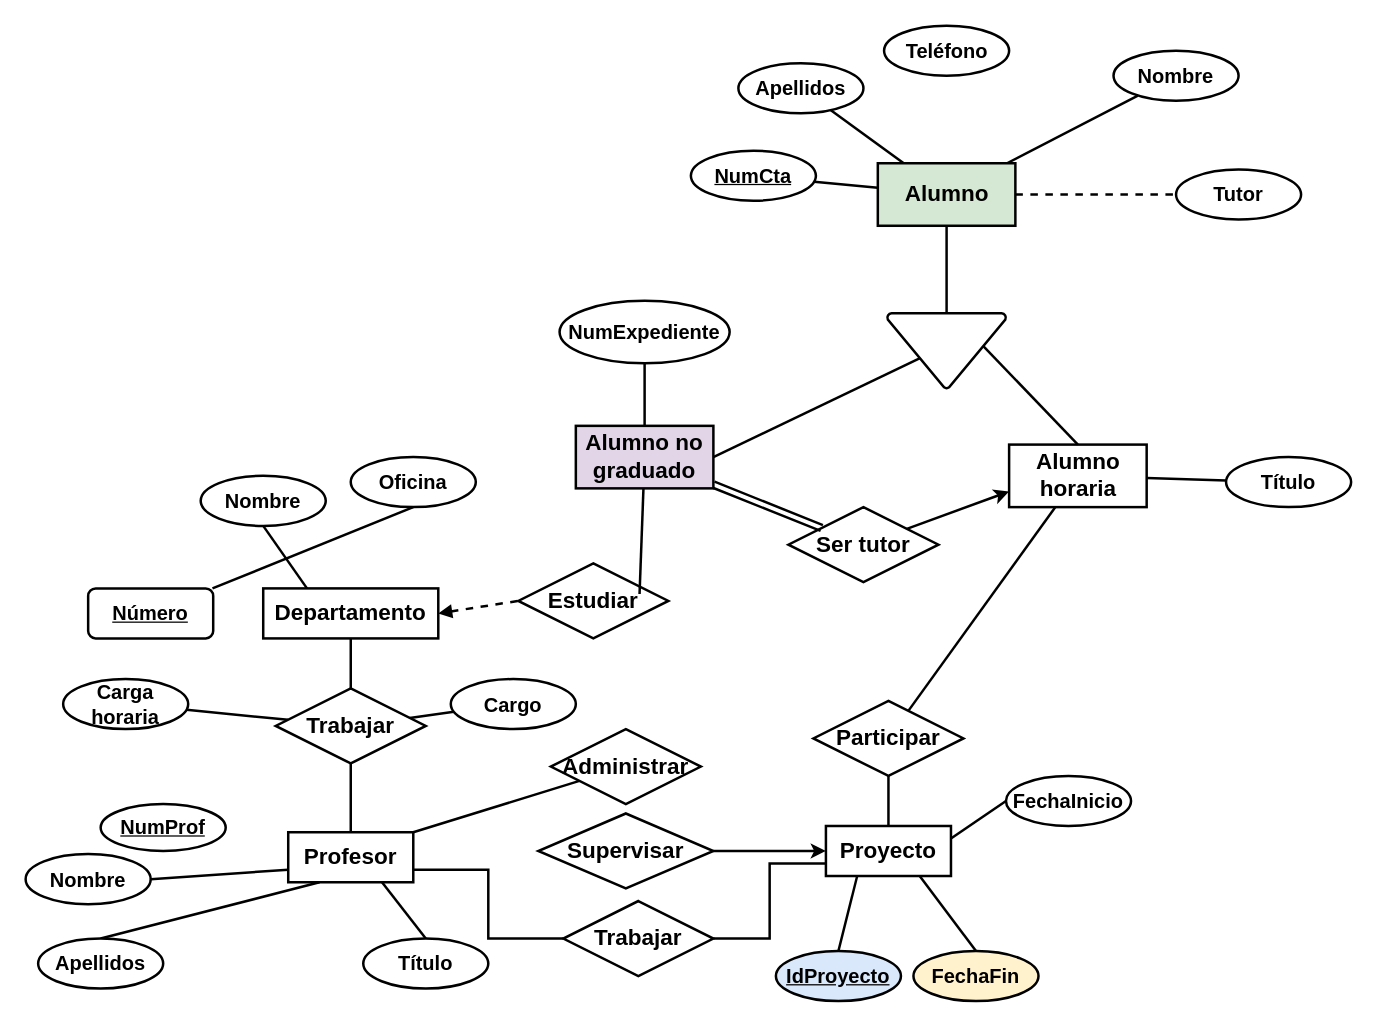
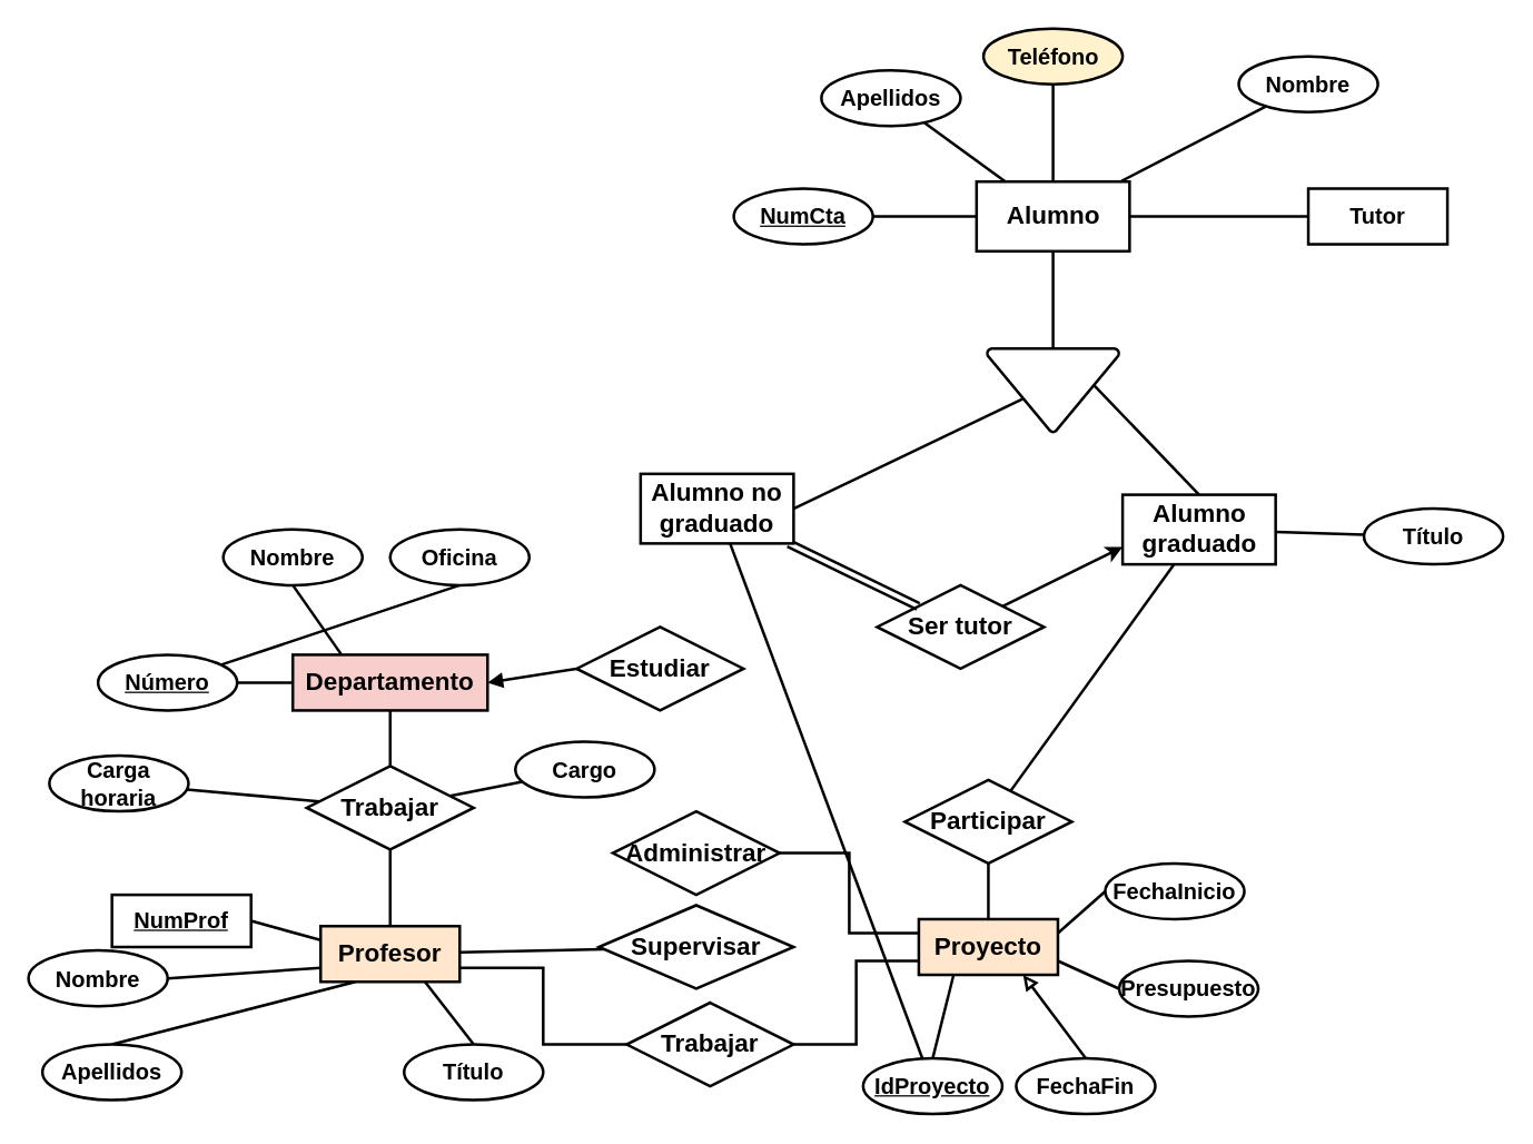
- <mxCell id="18" value="Teléfono" style="ellipse;whiteSpace=wrap;html=1;align=center;fontSize=16;fontStyle=1;strokeWidth=2;" parent="1" vertex="1"><mxGeometry x="706.5" y="20" width="100" height="40" as="geometry" /></mxCell>
+ <mxCell id="18" value="Teléfono" style="ellipse;whiteSpace=wrap;html=1;align=center;fontSize=16;fontStyle=1;strokeWidth=2;fillColor=#fff2cc;" parent="1" vertex="1"><mxGeometry x="706.5" y="20" width="100" height="40" as="geometry" /></mxCell>
+ <mxCell id="50" style="edgeStyle=none;rounded=0;orthogonalLoop=1;jettySize=auto;html=1;endArrow=none;endFill=0;strokeWidth=2;" edge="1" parent="1" source="54" target="18"><mxGeometry relative="1" as="geometry" /></mxCell>
- <mxCell id="15" value="NumCta" style="ellipse;whiteSpace=wrap;html=1;align=center;fontSize=16;fontStyle=5;strokeWidth=2;" parent="1" vertex="1"><mxGeometry x="552" y="120" width="100" height="40" as="geometry" /></mxCell>
+ <mxCell id="15" value="NumCta" style="ellipse;whiteSpace=wrap;html=1;align=center;fontSize=16;fontStyle=5;strokeWidth=2;" parent="1" vertex="1"><mxGeometry x="527" y="135" width="100" height="40" as="geometry" /></mxCell>
- <mxCell id="54" value="Alumno" style="whiteSpace=wrap;html=1;align=center;fontSize=18;fontStyle=1;strokeWidth=2;fillColor=#d5e8d4;" parent="1" vertex="1"><mxGeometry x="701.5" y="130" width="110" height="50" as="geometry" /></mxCell>
+ <mxCell id="54" value="Alumno" style="whiteSpace=wrap;html=1;align=center;fontSize=18;fontStyle=1;strokeWidth=2;" parent="1" vertex="1"><mxGeometry x="701.5" y="130" width="110" height="50" as="geometry" /></mxCell>
- <mxCell id="49" style="edgeStyle=none;rounded=0;orthogonalLoop=1;jettySize=auto;html=1;endArrow=none;endFill=0;strokeWidth=2;dashed=1;" edge="1" parent="1" source="54" target="16"><mxGeometry relative="1" as="geometry" /></mxCell>
+ <mxCell id="49" style="edgeStyle=none;rounded=0;orthogonalLoop=1;jettySize=auto;html=1;endArrow=none;endFill=0;strokeWidth=2;" edge="1" parent="1" source="54" target="16"><mxGeometry relative="1" as="geometry" /></mxCell>
- <mxCell id="16" value="Tutor" style="ellipse;whiteSpace=wrap;html=1;align=center;fontSize=16;fontStyle=1;strokeWidth=2;" parent="1" vertex="1"><mxGeometry x="940" y="135" width="100" height="40" as="geometry" /></mxCell>
+ <mxCell id="16" value="Tutor" style="whiteSpace=wrap;html=1;align=center;fontSize=16;fontStyle=1;strokeWidth=2;rounded=0;" parent="1" vertex="1"><mxGeometry x="940" y="135" width="100" height="40" as="geometry" /></mxCell>
- <mxCell id="57" value="NumExpediente" style="ellipse;whiteSpace=wrap;html=1;align=center;fontSize=16;fontStyle=1;strokeWidth=2;" parent="1" vertex="1"><mxGeometry x="447" y="240" width="136" height="50" as="geometry" /></mxCell>
- <mxCell id="64" style="edgeStyle=orthogonalEdgeStyle;rounded=0;orthogonalLoop=1;jettySize=auto;html=1;strokeWidth=2;endArrow=none;endFill=0;" edge="1" parent="1" source="67" target="57"><mxGeometry relative="1" as="geometry" /></mxCell>
- <mxCell id="67" value="Alumno no graduado" style="whiteSpace=wrap;html=1;align=center;fontSize=18;fontStyle=1;strokeWidth=2;fillColor=#e1d5e7;" vertex="1" parent="1"><mxGeometry x="460" y="340" width="110" height="50" as="geometry" /></mxCell>
+ <mxCell id="67" value="Alumno no graduado" style="whiteSpace=wrap;html=1;align=center;fontSize=18;fontStyle=1;strokeWidth=2;" vertex="1" parent="1"><mxGeometry x="460" y="340" width="110" height="50" as="geometry" /></mxCell>
- <mxCell id="63" value="Alumno horaria" style="whiteSpace=wrap;html=1;align=center;fontSize=18;fontStyle=1;strokeWidth=2;" vertex="1" parent="1"><mxGeometry x="806.5" y="355" width="110" height="50" as="geometry" /></mxCell>
+ <mxCell id="63" value="Alumno graduado" style="whiteSpace=wrap;html=1;align=center;fontSize=18;fontStyle=1;strokeWidth=2;" vertex="1" parent="1"><mxGeometry x="806.5" y="355" width="110" height="50" as="geometry" /></mxCell>
- <mxCell id="14" value="Oficina" style="ellipse;whiteSpace=wrap;html=1;align=center;fontSize=16;fontStyle=1;strokeWidth=2;" parent="1" vertex="1"><mxGeometry x="280" y="365" width="100" height="40" as="geometry" /></mxCell>
+ <mxCell id="14" value="Oficina" style="ellipse;whiteSpace=wrap;html=1;align=center;fontSize=16;fontStyle=1;strokeWidth=2;" parent="1" vertex="1"><mxGeometry x="280" y="380" width="100" height="40" as="geometry" /></mxCell>
- <mxCell id="66" style="edgeStyle=none;rounded=0;orthogonalLoop=1;jettySize=auto;html=1;entryX=0.808;entryY=0.407;entryDx=0;entryDy=0;entryPerimeter=0;endArrow=none;endFill=0;strokeWidth=2;" edge="1" parent="1" source="67" target="36"><mxGeometry relative="1" as="geometry" /></mxCell>
+ <mxCell id="66" style="edgeStyle=none;rounded=0;orthogonalLoop=1;jettySize=auto;html=1;endArrow=none;endFill=0;strokeWidth=2;" edge="1" parent="1" source="67" target="28"><mxGeometry relative="1" as="geometry" /></mxCell>
- <mxCell id="59" value="Ser tutor" style="shape=rhombus;perimeter=rhombusPerimeter;whiteSpace=wrap;html=1;align=center;strokeWidth=2;fontSize=18;fontStyle=1" parent="1" vertex="1"><mxGeometry x="630" y="405" width="120" height="60" as="geometry" /></mxCell>
+ <mxCell id="59" value="Ser tutor" style="shape=rhombus;perimeter=rhombusPerimeter;whiteSpace=wrap;html=1;align=center;strokeWidth=2;fontSize=18;fontStyle=1" parent="1" vertex="1"><mxGeometry x="630" y="420" width="120" height="60" as="geometry" /></mxCell>
- <mxCell id="2" style="edgeStyle=none;rounded=0;orthogonalLoop=1;jettySize=auto;html=1;exitX=1;exitY=0.5;exitDx=0;exitDy=0;entryX=0;entryY=0.5;entryDx=0;entryDy=0;endArrow=none;endFill=0;strokeWidth=2;fontSize=18;startArrow=block;startFill=1;dashed=1;" parent="1" source="4" target="36" edge="1"><mxGeometry relative="1" as="geometry" /></mxCell>
+ <mxCell id="2" style="edgeStyle=none;rounded=0;orthogonalLoop=1;jettySize=auto;html=1;exitX=1;exitY=0.5;exitDx=0;exitDy=0;entryX=0;entryY=0.5;entryDx=0;entryDy=0;endArrow=none;endFill=0;strokeWidth=2;fontSize=18;startArrow=block;startFill=1;" parent="1" source="4" target="36" edge="1"><mxGeometry relative="1" as="geometry" /></mxCell>
- <mxCell id="10" value="Número" style="whiteSpace=wrap;html=1;align=center;fontSize=16;fontStyle=5;strokeWidth=2;rounded=1;" parent="1" vertex="1"><mxGeometry x="70" y="470" width="100" height="40" as="geometry" /></mxCell>
+ <mxCell id="10" value="Número" style="ellipse;whiteSpace=wrap;html=1;align=center;fontSize=16;fontStyle=5;strokeWidth=2;" parent="1" vertex="1"><mxGeometry x="70" y="470" width="100" height="40" as="geometry" /></mxCell>
+ <mxCell id="9" style="rounded=0;orthogonalLoop=1;jettySize=auto;html=1;exitX=1;exitY=0.5;exitDx=0;exitDy=0;entryX=0;entryY=0.5;entryDx=0;entryDy=0;fontSize=16;endArrow=none;endFill=0;strokeWidth=2;" parent="1" source="10" target="4" edge="1"><mxGeometry relative="1" as="geometry" /></mxCell>
- <mxCell id="4" value="Departamento" style="whiteSpace=wrap;html=1;align=center;fontSize=18;fontStyle=1;strokeWidth=2;" parent="1" vertex="1"><mxGeometry x="210" y="470" width="140" height="40" as="geometry" /></mxCell>
+ <mxCell id="4" value="Departamento" style="whiteSpace=wrap;html=1;align=center;fontSize=18;fontStyle=1;strokeWidth=2;fillColor=#f8cecc;" parent="1" vertex="1"><mxGeometry x="210" y="470" width="140" height="40" as="geometry" /></mxCell>
- <mxCell id="73" value="Carga horaria" style="ellipse;whiteSpace=wrap;html=1;align=center;fontSize=16;fontStyle=1;strokeWidth=2;" vertex="1" parent="1"><mxGeometry x="50" y="542.5" width="100" height="40" as="geometry" /></mxCell>
+ <mxCell id="73" value="Carga horaria" style="ellipse;whiteSpace=wrap;html=1;align=center;fontSize=16;fontStyle=1;strokeWidth=2;" vertex="1" parent="1"><mxGeometry x="35" y="542.5" width="100" height="40" as="geometry" /></mxCell>
- <mxCell id="72" value="Cargo" style="ellipse;whiteSpace=wrap;html=1;align=center;fontSize=16;fontStyle=1;strokeWidth=2;" vertex="1" parent="1"><mxGeometry x="360" y="542.5" width="100" height="40" as="geometry" /></mxCell>
+ <mxCell id="72" value="Cargo" style="ellipse;whiteSpace=wrap;html=1;align=center;fontSize=16;fontStyle=1;strokeWidth=2;" vertex="1" parent="1"><mxGeometry x="370" y="532.5" width="100" height="40" as="geometry" /></mxCell>
- <mxCell id="30" value="FechaInicio" style="ellipse;whiteSpace=wrap;html=1;align=center;fontSize=16;fontStyle=1;strokeWidth=2;" parent="1" vertex="1"><mxGeometry x="804" y="620" width="100" height="40" as="geometry" /></mxCell>
+ <mxCell id="30" value="FechaInicio" style="ellipse;whiteSpace=wrap;html=1;align=center;fontSize=16;fontStyle=1;strokeWidth=2;" parent="1" vertex="1"><mxGeometry x="794" y="620" width="100" height="40" as="geometry" /></mxCell>
- <mxCell id="44" style="edgeStyle=none;rounded=0;orthogonalLoop=1;jettySize=auto;html=1;entryX=1;entryY=0;entryDx=0;entryDy=0;endArrow=none;endFill=0;strokeWidth=2;" edge="1" parent="1" source="45" target="7"><mxGeometry relative="1" as="geometry" /></mxCell>
- <mxCell id="20" value="NumProf" style="ellipse;whiteSpace=wrap;html=1;align=center;fontSize=16;fontStyle=5;strokeWidth=2;" parent="1" vertex="1"><mxGeometry x="80" y="642.5" width="100" height="37.5" as="geometry" /></mxCell>
+ <mxCell id="20" value="NumProf" style="whiteSpace=wrap;html=1;align=center;fontSize=16;fontStyle=5;strokeWidth=2;rounded=0;" parent="1" vertex="1"><mxGeometry x="80" y="642.5" width="100" height="37.5" as="geometry" /></mxCell>
+ <mxCell id="19" style="edgeStyle=none;rounded=0;orthogonalLoop=1;jettySize=auto;html=1;exitX=1;exitY=0.5;exitDx=0;exitDy=0;entryX=0;entryY=0.25;entryDx=0;entryDy=0;endArrow=none;endFill=0;strokeWidth=2;fontSize=16;" parent="1" source="20" target="7" edge="1"><mxGeometry relative="1" as="geometry" /></mxCell>
+ <mxCell id="43" style="edgeStyle=orthogonalEdgeStyle;rounded=0;orthogonalLoop=1;jettySize=auto;html=1;exitX=1;exitY=0.5;exitDx=0;exitDy=0;entryX=0;entryY=0.25;entryDx=0;entryDy=0;endArrow=none;endFill=0;strokeWidth=2;fontSize=18;" parent="1" source="45" target="8" edge="1"><mxGeometry relative="1" as="geometry"><mxPoint x="600" y="630" as="sourcePoint" /></mxGeometry></mxCell>
- <mxCell id="60" style="edgeStyle=none;rounded=0;orthogonalLoop=1;jettySize=auto;html=1;entryX=0;entryY=0.5;entryDx=0;entryDy=0;endArrow=classic;endFill=1;strokeColor=#000000;strokeWidth=2;" parent="1" source="61" target="8" edge="1"><mxGeometry relative="1" as="geometry" /></mxCell>
- <mxCell id="8" value="Proyecto" style="whiteSpace=wrap;html=1;align=center;fontSize=18;fontStyle=1;strokeWidth=2;" parent="1" vertex="1"><mxGeometry x="660" y="660" width="100" height="40" as="geometry" /></mxCell>
+ <mxCell id="8" value="Proyecto" style="whiteSpace=wrap;html=1;align=center;fontSize=18;fontStyle=1;strokeWidth=2;fillColor=#ffe6cc;" parent="1" vertex="1"><mxGeometry x="660" y="660" width="100" height="40" as="geometry" /></mxCell>
+ <mxCell id="6" style="edgeStyle=none;rounded=0;orthogonalLoop=1;jettySize=auto;html=1;endArrow=none;endFill=0;strokeWidth=2;" edge="1" parent="1" source="7" target="61"><mxGeometry relative="1" as="geometry" /></mxCell>
- <mxCell id="7" value="Profesor" style="whiteSpace=wrap;html=1;align=center;fontSize=18;fontStyle=1;strokeWidth=2;" parent="1" vertex="1"><mxGeometry x="230" y="665" width="100" height="40" as="geometry" /></mxCell>
+ <mxCell id="7" value="Profesor" style="whiteSpace=wrap;html=1;align=center;fontSize=18;fontStyle=1;strokeWidth=2;fillColor=#ffe6cc;" parent="1" vertex="1"><mxGeometry x="230" y="665" width="100" height="40" as="geometry" /></mxCell>
+ <mxCell id="33" style="edgeStyle=none;rounded=0;orthogonalLoop=1;jettySize=auto;html=1;exitX=0;exitY=0.5;exitDx=0;exitDy=0;entryX=1;entryY=0.75;entryDx=0;entryDy=0;endArrow=none;endFill=0;strokeWidth=2;fontSize=18;" parent="1" source="34" target="8" edge="1"><mxGeometry relative="1" as="geometry" /></mxCell>
- <mxCell id="31" style="edgeStyle=none;rounded=0;orthogonalLoop=1;jettySize=auto;html=1;exitX=0.5;exitY=0;exitDx=0;exitDy=0;entryX=0.75;entryY=1;entryDx=0;entryDy=0;endArrow=none;endFill=0;strokeWidth=2;fontSize=18;" parent="1" source="32" target="8" edge="1"><mxGeometry relative="1" as="geometry" /></mxCell>
+ <mxCell id="31" style="edgeStyle=none;rounded=0;orthogonalLoop=1;jettySize=auto;html=1;exitX=0.5;exitY=0;exitDx=0;exitDy=0;entryX=0.75;entryY=1;entryDx=0;entryDy=0;endArrow=block;endFill=0;strokeWidth=2;fontSize=18;" parent="1" source="32" target="8" edge="1"><mxGeometry relative="1" as="geometry" /></mxCell>
+ <mxCell id="34" value="Presupuesto" style="ellipse;whiteSpace=wrap;html=1;align=center;fontSize=16;fontStyle=1;strokeWidth=2;" parent="1" vertex="1"><mxGeometry x="804" y="690" width="100" height="40" as="geometry" /></mxCell>
- <mxCell id="28" value="IdProyecto" style="ellipse;whiteSpace=wrap;html=1;align=center;fontSize=16;fontStyle=5;strokeWidth=2;fillColor=#dae8fc;" parent="1" vertex="1"><mxGeometry x="620" y="760" width="100" height="40" as="geometry" /></mxCell>
+ <mxCell id="28" value="IdProyecto" style="ellipse;whiteSpace=wrap;html=1;align=center;fontSize=16;fontStyle=5;strokeWidth=2;" parent="1" vertex="1"><mxGeometry x="620" y="760" width="100" height="40" as="geometry" /></mxCell>
- <mxCell id="32" value="FechaFin" style="ellipse;whiteSpace=wrap;html=1;align=center;fontSize=16;fontStyle=1;strokeWidth=2;fillColor=#fff2cc;" parent="1" vertex="1"><mxGeometry x="730" y="760" width="100" height="40" as="geometry" /></mxCell>
+ <mxCell id="32" value="FechaFin" style="ellipse;whiteSpace=wrap;html=1;align=center;fontSize=16;fontStyle=1;strokeWidth=2;" parent="1" vertex="1"><mxGeometry x="730" y="760" width="100" height="40" as="geometry" /></mxCell>
